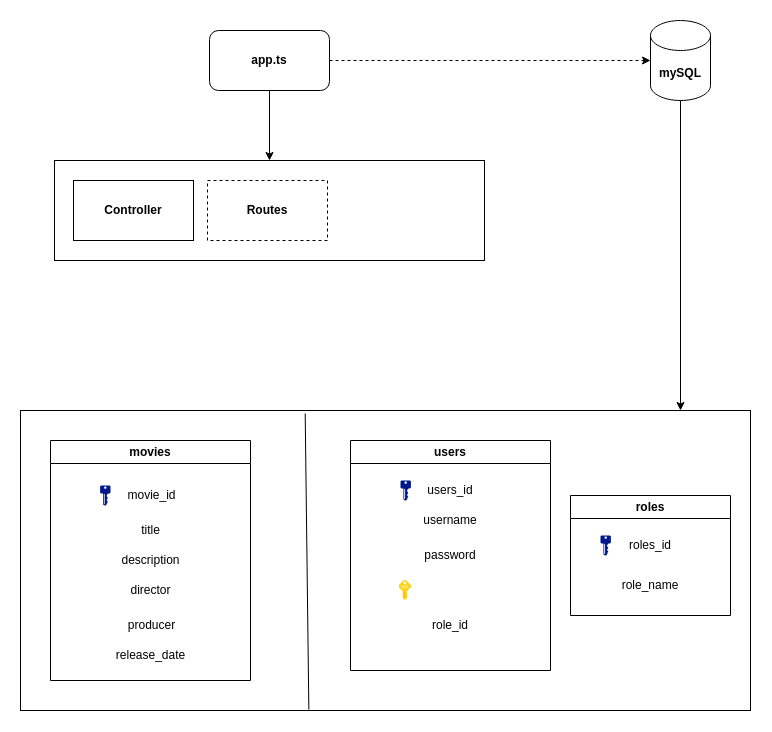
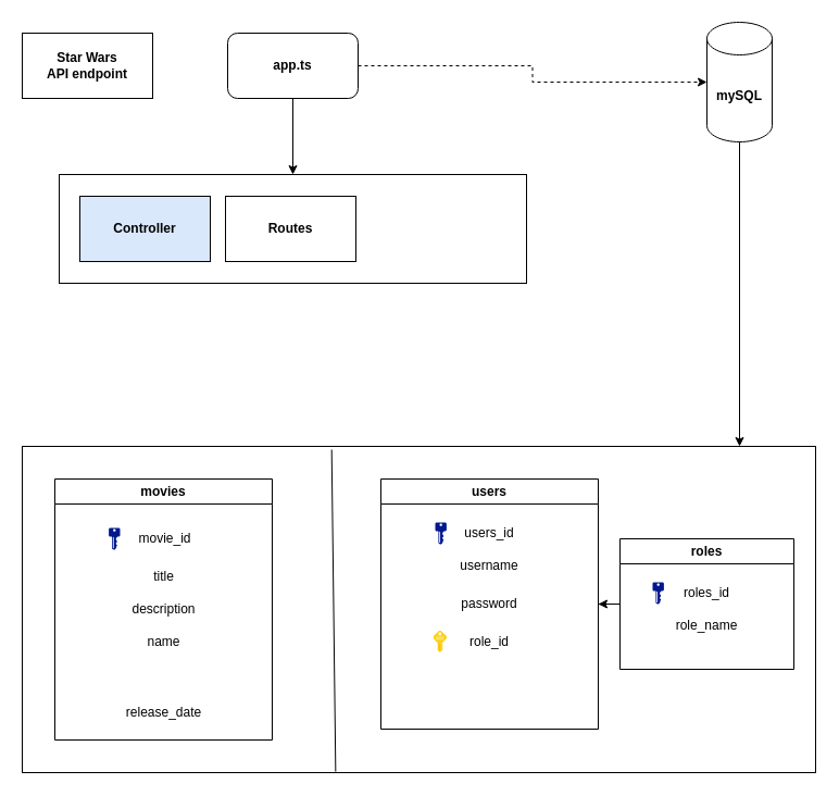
+ <mxCell id="3" value="&lt;b&gt;Star Wars&lt;br&gt;API endpoint&lt;/b&gt;" style="rounded=0;whiteSpace=wrap;html=1;" vertex="1" parent="1"><mxGeometry x="20" y="30" width="120" height="60" as="geometry" /></mxCell>
- <mxCell id="6" value="&lt;b&gt;mySQL&lt;/b&gt;" style="shape=cylinder3;whiteSpace=wrap;html=1;boundedLbl=1;backgroundOutline=1;size=15;" vertex="1" parent="1"><mxGeometry x="650" y="20" width="60" height="80" as="geometry" /></mxCell>
+ <mxCell id="6" value="&lt;b&gt;mySQL&lt;/b&gt;" style="shape=cylinder3;whiteSpace=wrap;html=1;boundedLbl=1;backgroundOutline=1;size=15;" vertex="1" parent="1"><mxGeometry x="650" y="20" width="60" height="110" as="geometry" /></mxCell>
- <mxCell id="7" value="Controller" style="rounded=0;whiteSpace=wrap;html=1;fontStyle=1" vertex="1" parent="1"><mxGeometry x="73" y="180" width="120" height="60" as="geometry" /></mxCell>
+ <mxCell id="7" value="Controller" style="rounded=0;whiteSpace=wrap;html=1;fontStyle=1;fillColor=#dae8fc;" vertex="1" parent="1"><mxGeometry x="73" y="180" width="120" height="60" as="geometry" /></mxCell>
- <mxCell id="8" value="Routes" style="rounded=0;whiteSpace=wrap;html=1;fontStyle=1;dashed=1;" vertex="1" parent="1"><mxGeometry x="207" y="180" width="120" height="60" as="geometry" /></mxCell>
+ <mxCell id="8" value="Routes" style="rounded=0;whiteSpace=wrap;html=1;fontStyle=1" vertex="1" parent="1"><mxGeometry x="207" y="180" width="120" height="60" as="geometry" /></mxCell>
+ <mxCell id="27" value="" style="edgeStyle=orthogonalEdgeStyle;rounded=0;orthogonalLoop=1;jettySize=auto;html=1;entryX=1;entryY=0.5;entryDx=0;entryDy=0;" edge="1" parent="1" source="28" target="20"><mxGeometry relative="1" as="geometry" /></mxCell>
- <mxCell id="30" value="role_name" style="text;html=1;strokeColor=none;fillColor=none;align=center;verticalAlign=middle;whiteSpace=wrap;rounded=0;" vertex="1" parent="28"><mxGeometry x="50" y="75" width="60" height="30" as="geometry" /></mxCell>
+ <mxCell id="30" value="role_name" style="text;html=1;strokeColor=none;fillColor=none;align=center;verticalAlign=middle;whiteSpace=wrap;rounded=0;" vertex="1" parent="28"><mxGeometry x="50" y="65" width="60" height="30" as="geometry" /></mxCell>
- <mxCell id="15" value="director" style="text;html=1;strokeColor=none;fillColor=none;align=center;verticalAlign=middle;whiteSpace=wrap;rounded=0;" vertex="1" parent="12"><mxGeometry x="21.5" y="135" width="157" height="30" as="geometry" /></mxCell>
+ <mxCell id="15" value="name" style="text;html=1;strokeColor=none;fillColor=none;align=center;verticalAlign=middle;whiteSpace=wrap;rounded=0;" vertex="1" parent="12"><mxGeometry x="21.5" y="135" width="157" height="30" as="geometry" /></mxCell>
- <mxCell id="17" value="producer" style="text;html=1;strokeColor=none;fillColor=none;align=center;verticalAlign=middle;whiteSpace=wrap;rounded=0;" vertex="1" parent="1"><mxGeometry x="73" y="610" width="157" height="30" as="geometry" /></mxCell>
- <mxCell id="22" value="role_id" style="text;html=1;strokeColor=none;fillColor=none;align=center;verticalAlign=middle;whiteSpace=wrap;rounded=0;" vertex="1" parent="20"><mxGeometry x="70" y="170" width="60" height="30" as="geometry" /></mxCell>
+ <mxCell id="22" value="role_id" style="text;html=1;strokeColor=none;fillColor=none;align=center;verticalAlign=middle;whiteSpace=wrap;rounded=0;" vertex="1" parent="20"><mxGeometry x="70" y="135" width="60" height="30" as="geometry" /></mxCell>
